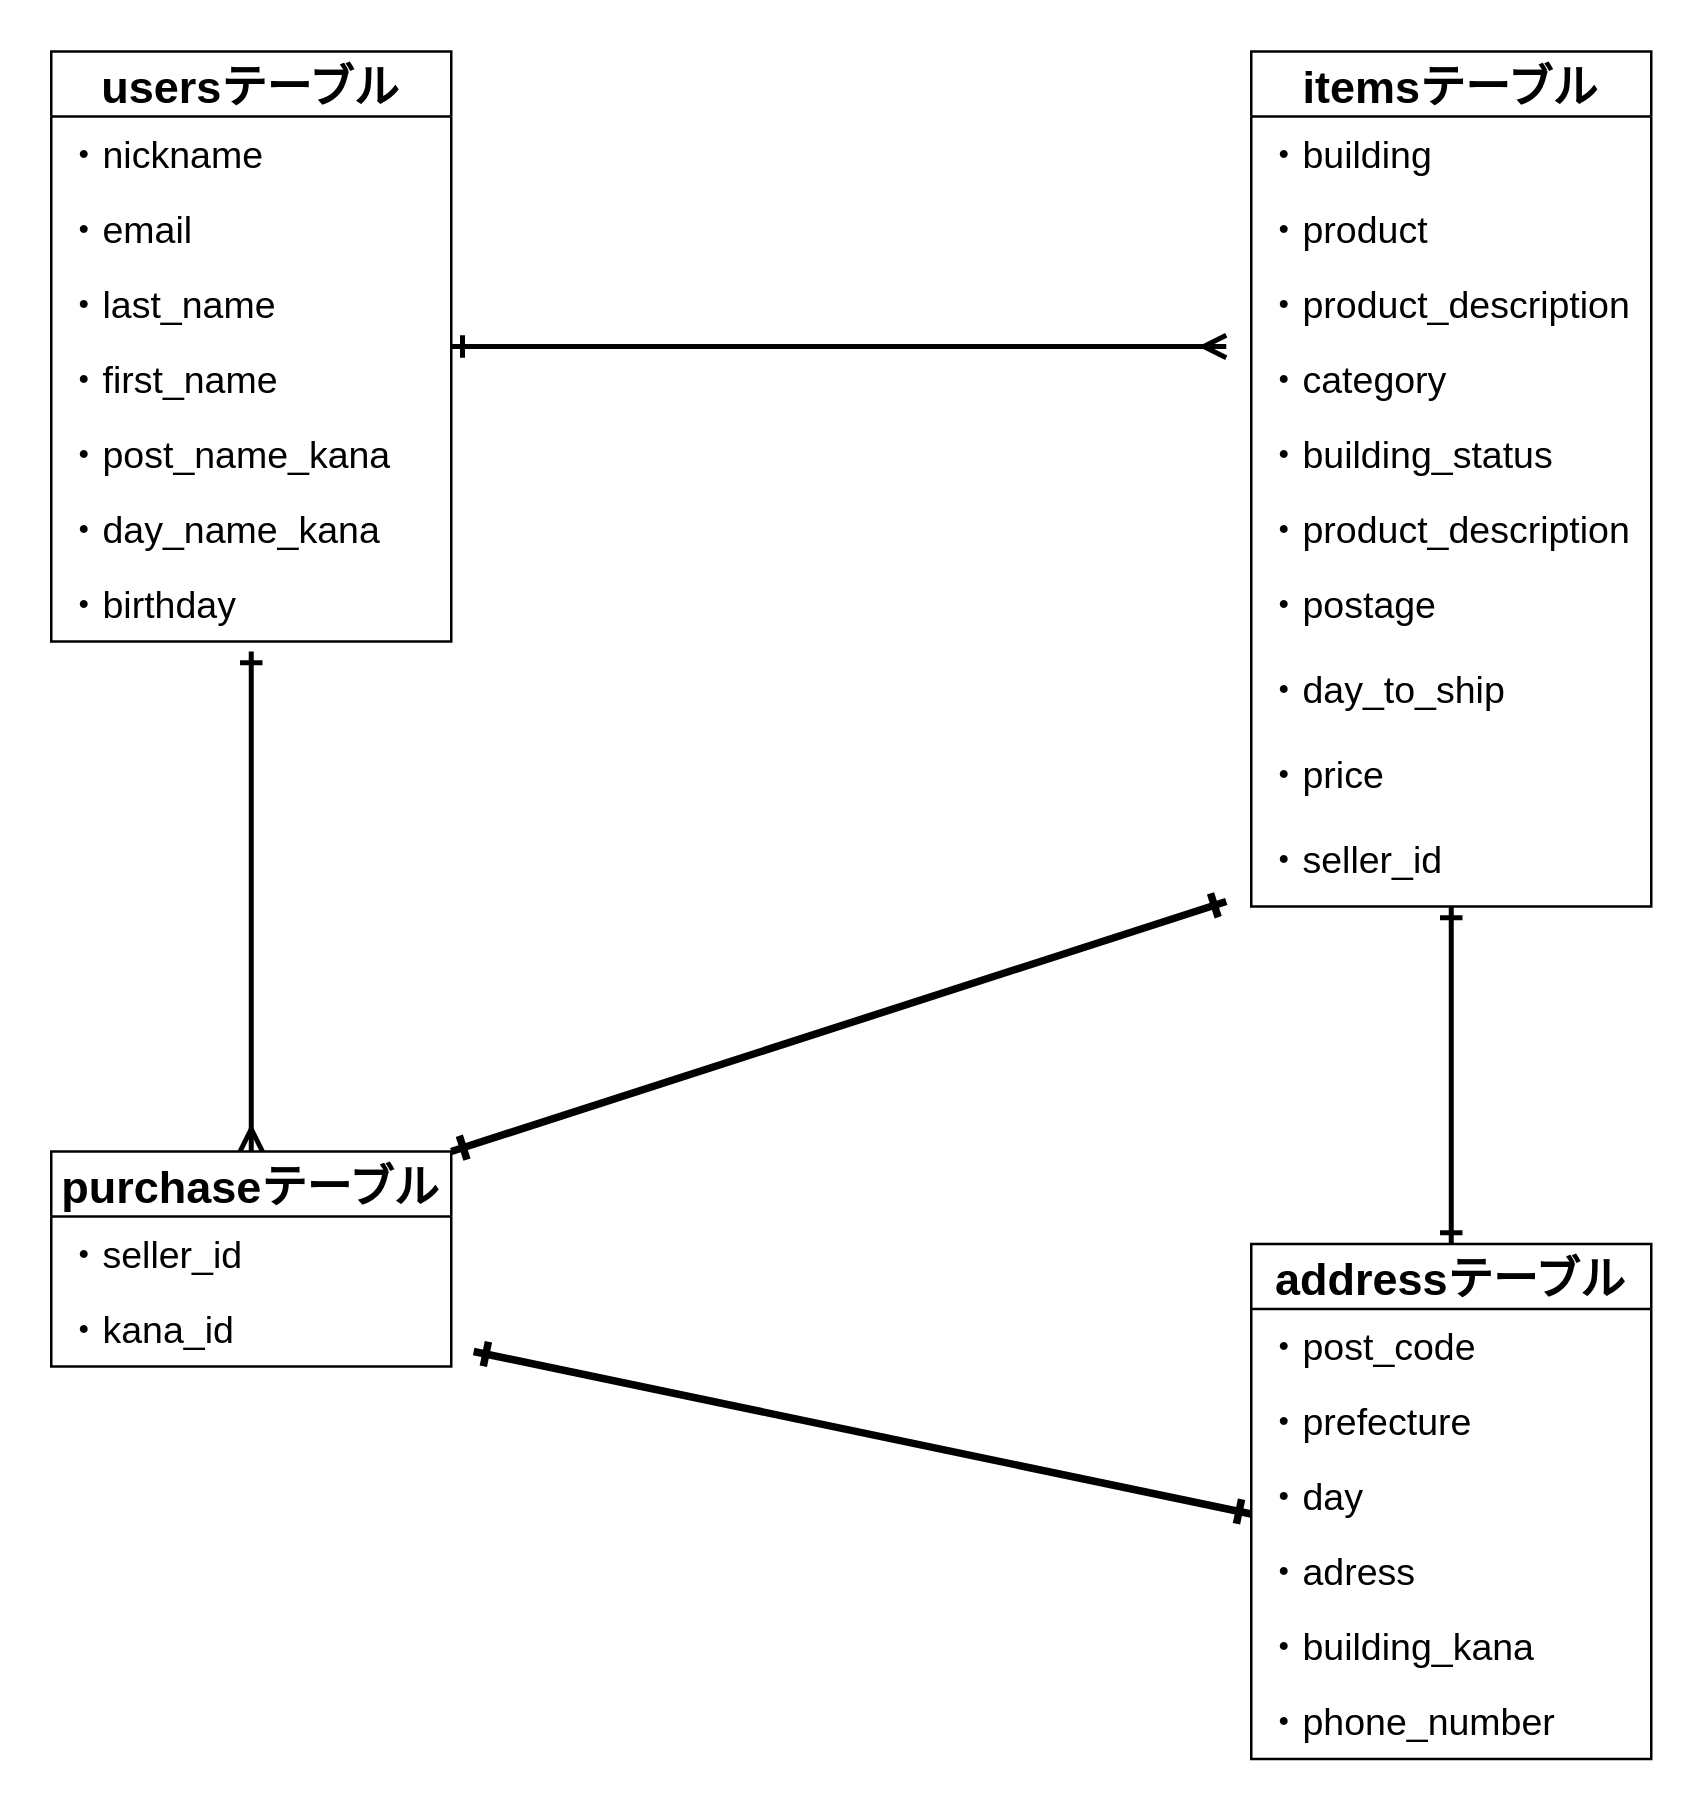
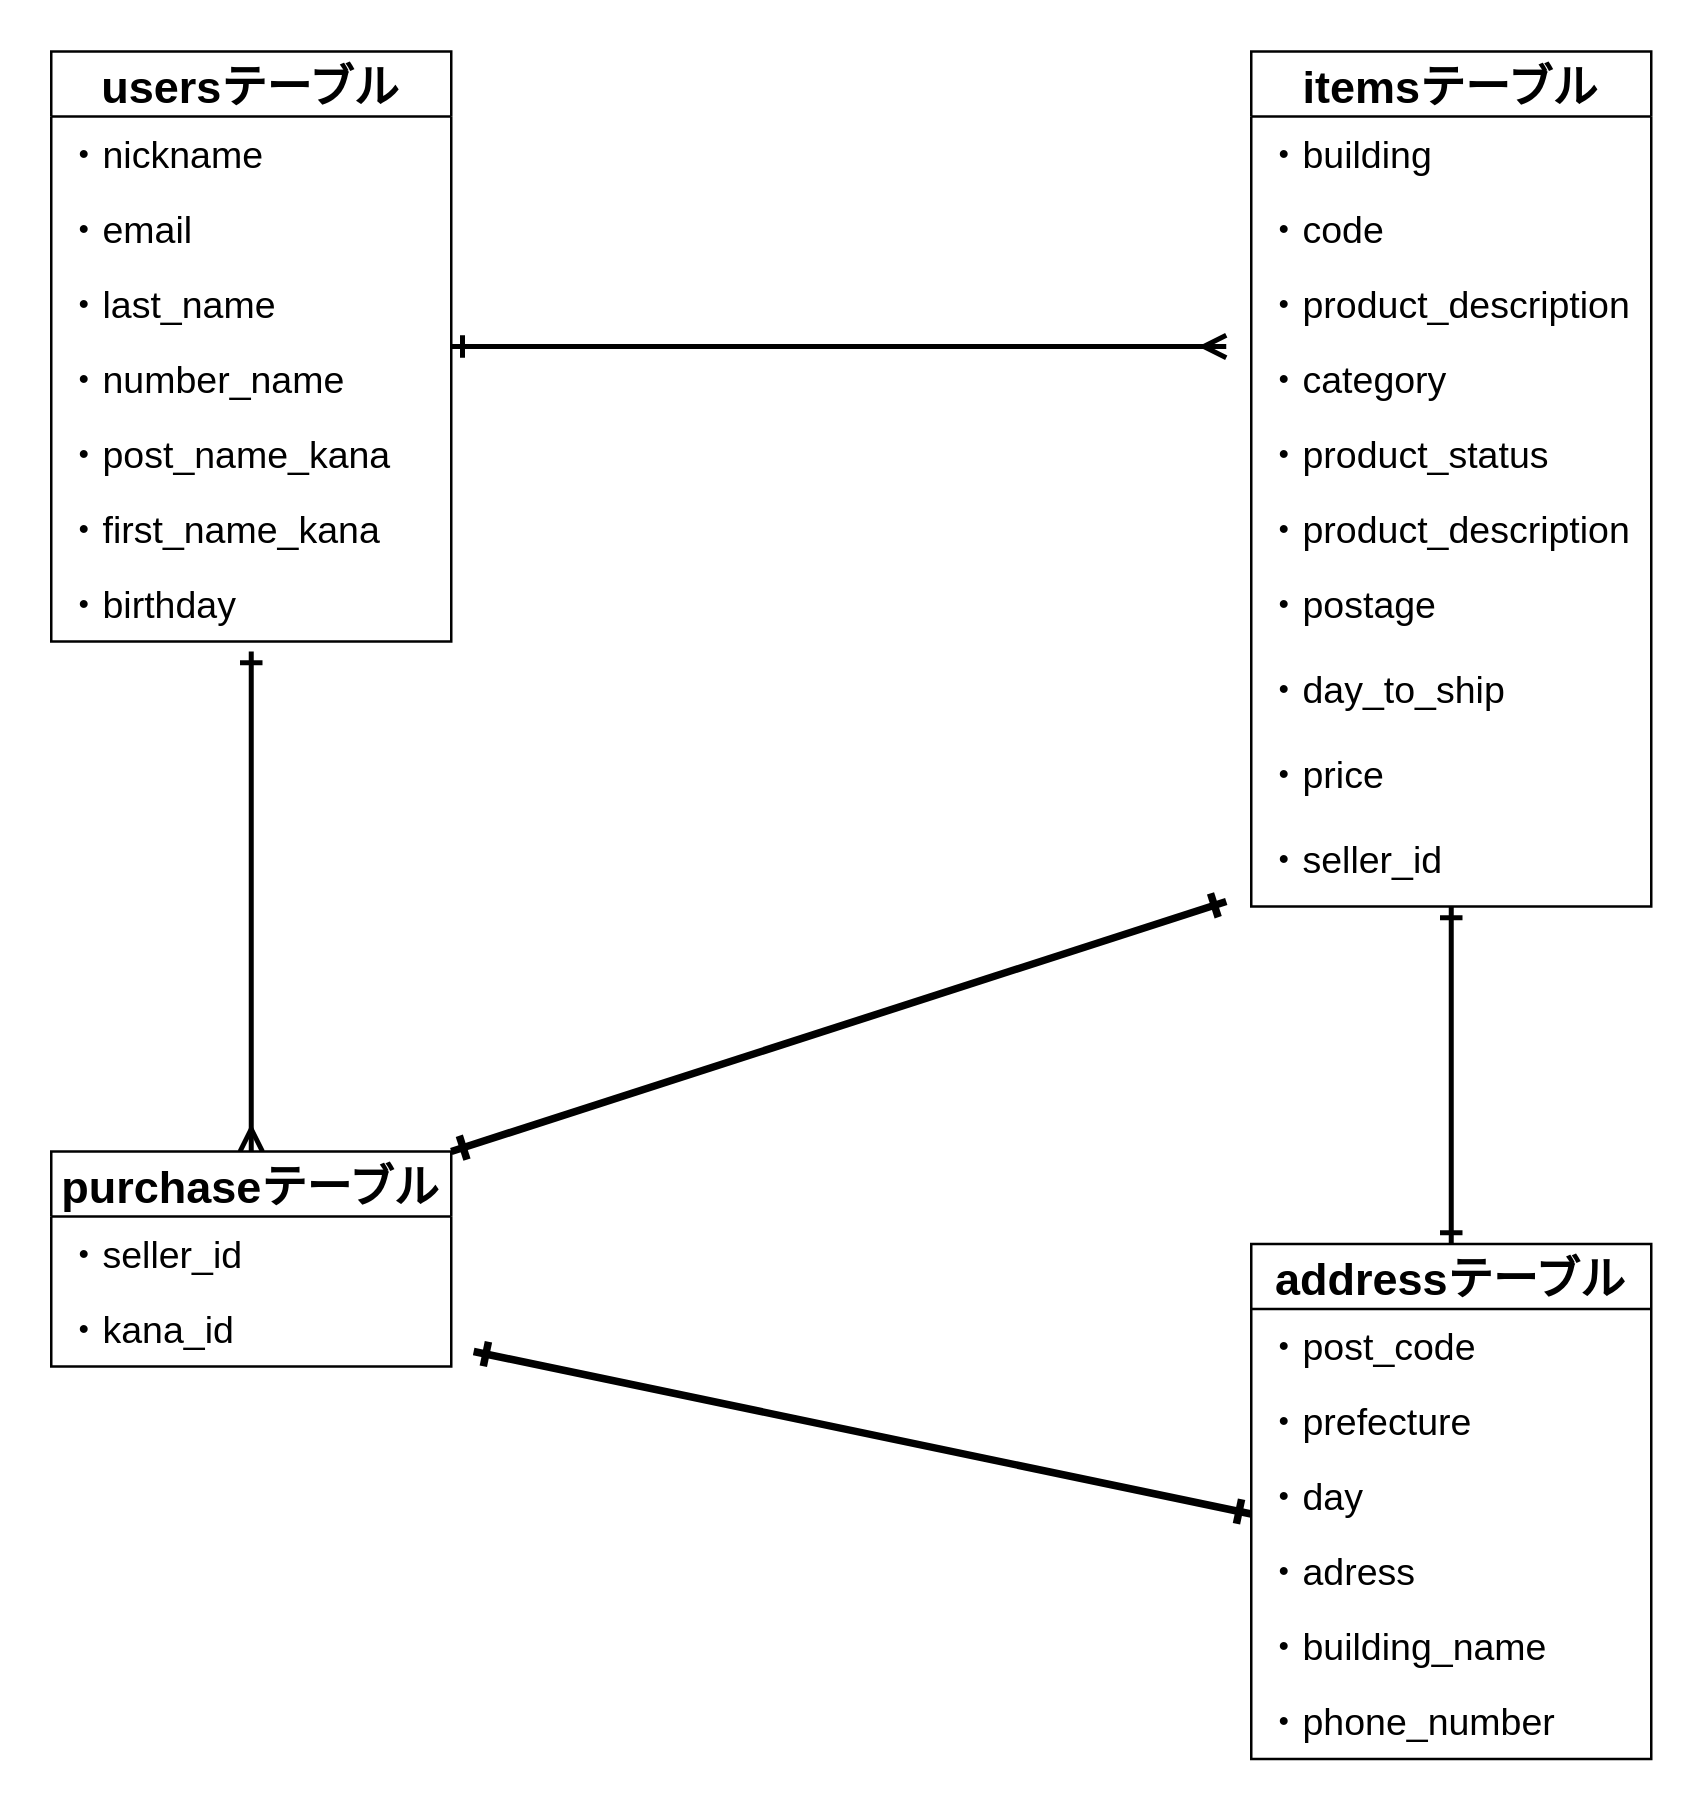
- <mxCell id="16" value="・product&#10;" style="text;strokeColor=none;fillColor=none;spacingLeft=4;spacingRight=4;overflow=hidden;rotatable=0;points=[[0,0.5],[1,0.5]];portConstraint=eastwest;fontSize=15;" parent="14" vertex="1"><mxGeometry y="56" width="160" height="30" as="geometry" /></mxCell>
+ <mxCell id="16" value="・code&#10;" style="text;strokeColor=none;fillColor=none;spacingLeft=4;spacingRight=4;overflow=hidden;rotatable=0;points=[[0,0.5],[1,0.5]];portConstraint=eastwest;fontSize=15;" parent="14" vertex="1"><mxGeometry y="56" width="160" height="30" as="geometry" /></mxCell>
- <mxCell id="10" value="・first_name" style="text;strokeColor=none;fillColor=none;spacingLeft=4;spacingRight=4;overflow=hidden;rotatable=0;points=[[0,0.5],[1,0.5]];portConstraint=eastwest;fontSize=15;" vertex="1" parent="6"><mxGeometry y="116" width="160" height="30" as="geometry" /></mxCell>
+ <mxCell id="10" value="・number_name" style="text;strokeColor=none;fillColor=none;spacingLeft=4;spacingRight=4;overflow=hidden;rotatable=0;points=[[0,0.5],[1,0.5]];portConstraint=eastwest;fontSize=15;" vertex="1" parent="6"><mxGeometry y="116" width="160" height="30" as="geometry" /></mxCell>
- <mxCell id="19" value="・building_status&#10;" style="text;strokeColor=none;fillColor=none;spacingLeft=4;spacingRight=4;overflow=hidden;rotatable=0;points=[[0,0.5],[1,0.5]];portConstraint=eastwest;fontSize=15;" parent="14" vertex="1"><mxGeometry y="146" width="160" height="30" as="geometry" /></mxCell>
+ <mxCell id="19" value="・product_status&#10;" style="text;strokeColor=none;fillColor=none;spacingLeft=4;spacingRight=4;overflow=hidden;rotatable=0;points=[[0,0.5],[1,0.5]];portConstraint=eastwest;fontSize=15;" parent="14" vertex="1"><mxGeometry y="146" width="160" height="30" as="geometry" /></mxCell>
- <mxCell id="12" value="・day_name_kana" style="text;strokeColor=none;fillColor=none;spacingLeft=4;spacingRight=4;overflow=hidden;rotatable=0;points=[[0,0.5],[1,0.5]];portConstraint=eastwest;fontSize=15;" vertex="1" parent="6"><mxGeometry y="176" width="160" height="30" as="geometry" /></mxCell>
+ <mxCell id="12" value="・first_name_kana" style="text;strokeColor=none;fillColor=none;spacingLeft=4;spacingRight=4;overflow=hidden;rotatable=0;points=[[0,0.5],[1,0.5]];portConstraint=eastwest;fontSize=15;" vertex="1" parent="6"><mxGeometry y="176" width="160" height="30" as="geometry" /></mxCell>
- <mxCell id="30" value="・building_kana" style="text;strokeColor=none;fillColor=none;spacingLeft=4;spacingRight=4;overflow=hidden;rotatable=0;points=[[0,0.5],[1,0.5]];portConstraint=eastwest;fontSize=15;" vertex="1" parent="25"><mxGeometry y="146" width="160" height="30" as="geometry" /></mxCell>
+ <mxCell id="30" value="・building_name" style="text;strokeColor=none;fillColor=none;spacingLeft=4;spacingRight=4;overflow=hidden;rotatable=0;points=[[0,0.5],[1,0.5]];portConstraint=eastwest;fontSize=15;" vertex="1" parent="25"><mxGeometry y="146" width="160" height="30" as="geometry" /></mxCell>
